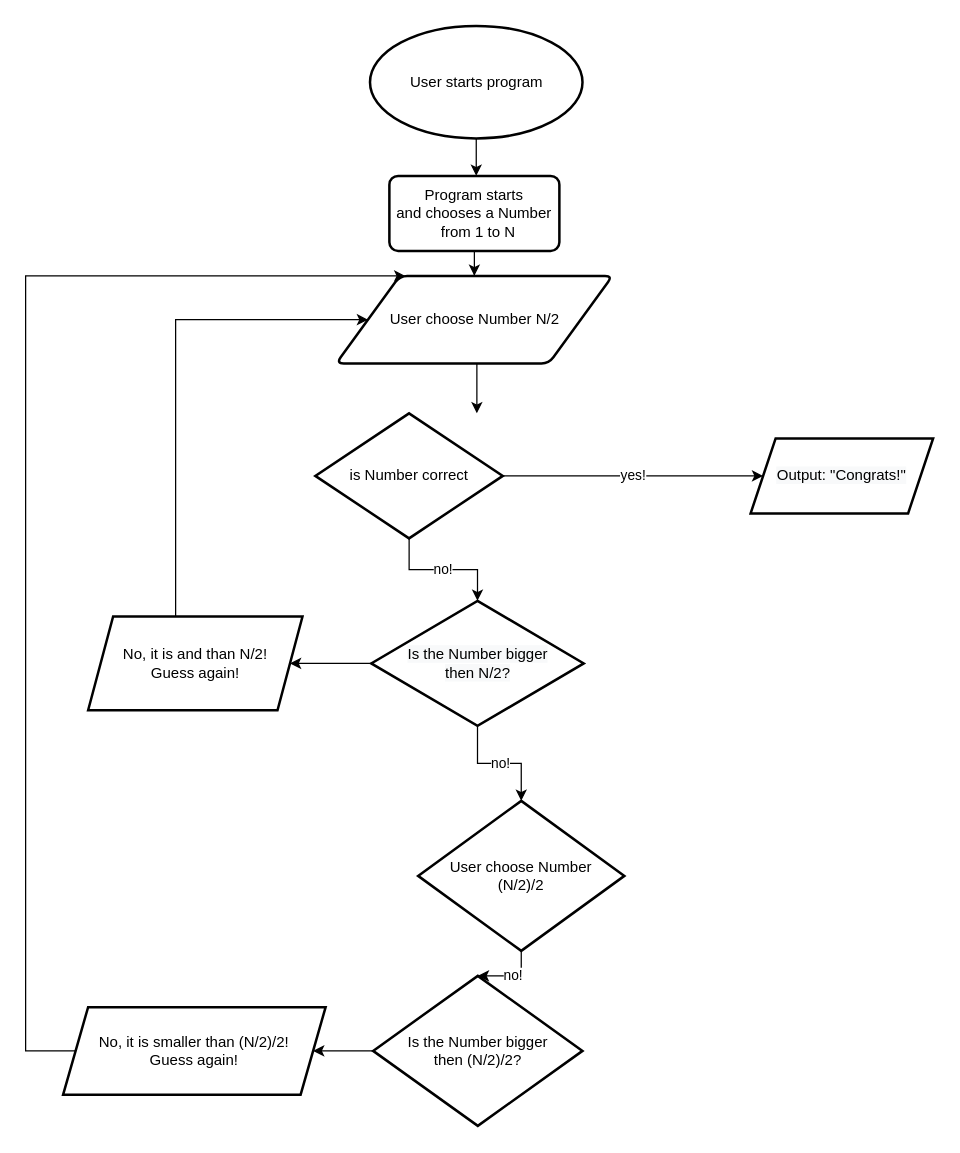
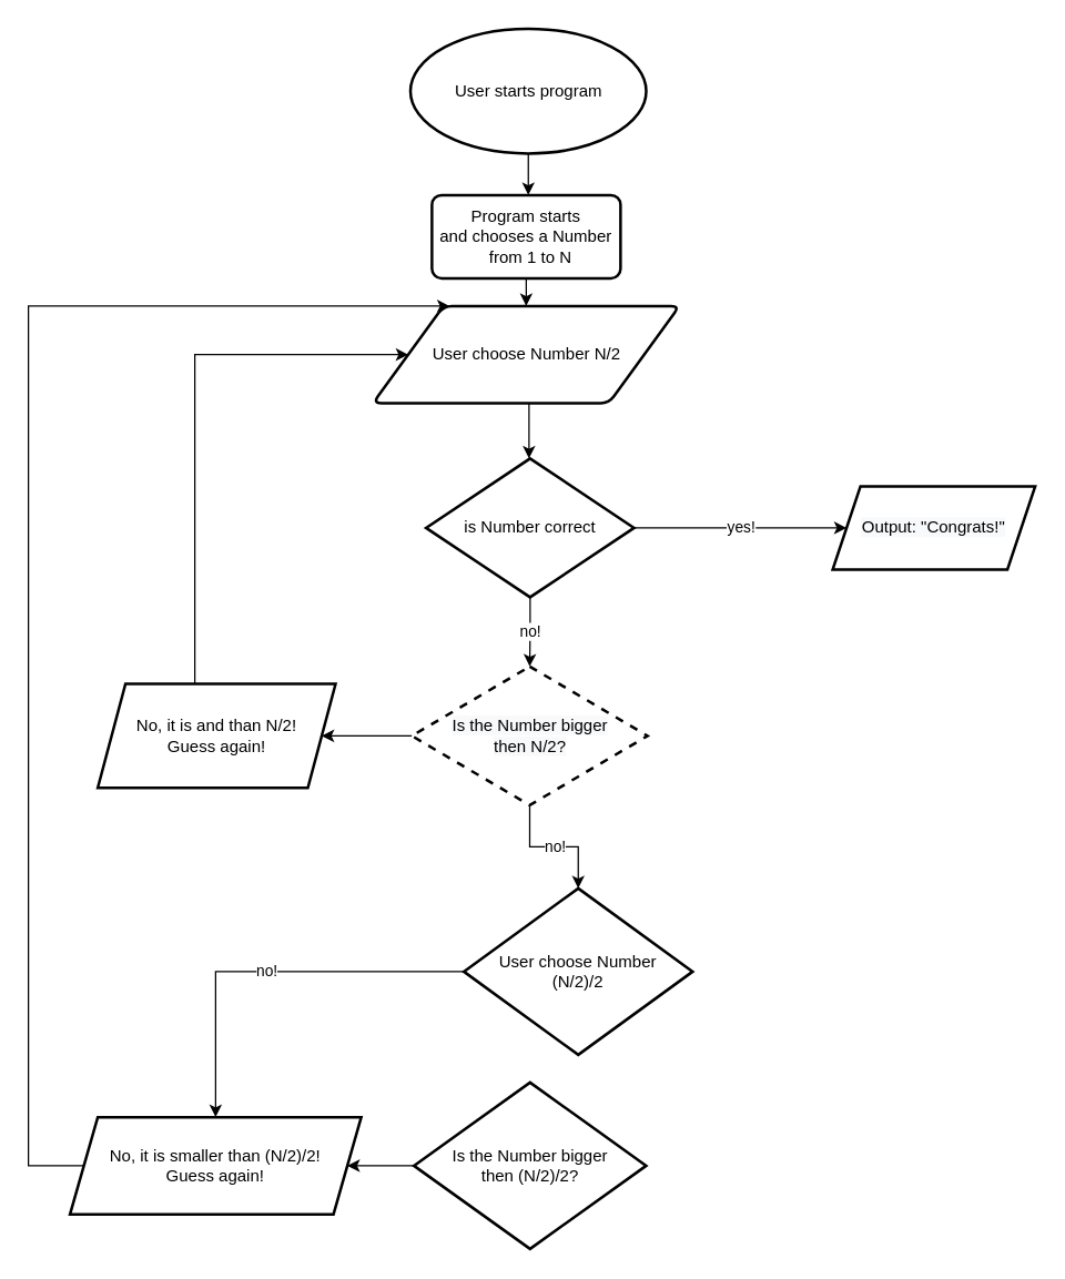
- <mxCell id="10" value="is Number correct" style="strokeWidth=2;html=1;shape=mxgraph.flowchart.decision;whiteSpace=wrap;" vertex="1" parent="1"><mxGeometry x="251.75" y="330" width="150" height="100" as="geometry" /></mxCell>
+ <mxCell id="10" value="is Number correct" style="strokeWidth=2;html=1;shape=mxgraph.flowchart.decision;whiteSpace=wrap;" vertex="1" parent="1"><mxGeometry x="306.75" y="330" width="150" height="100" as="geometry" /></mxCell>
- <mxCell id="14" value="&#10;&#10;&lt;span style=&quot;color: rgb(0, 0, 0); font-family: helvetica; font-size: 12px; font-style: normal; font-weight: 400; letter-spacing: normal; text-align: center; text-indent: 0px; text-transform: none; word-spacing: 0px; background-color: rgb(248, 249, 250); display: inline; float: none;&quot;&gt;Is the Number bigger&lt;/span&gt;&lt;br style=&quot;color: rgb(0, 0, 0); font-family: helvetica; font-size: 12px; font-style: normal; font-weight: 400; letter-spacing: normal; text-align: center; text-indent: 0px; text-transform: none; word-spacing: 0px; background-color: rgb(248, 249, 250);&quot;&gt;&lt;span style=&quot;color: rgb(0, 0, 0); font-family: helvetica; font-size: 12px; font-style: normal; font-weight: 400; letter-spacing: normal; text-align: center; text-indent: 0px; text-transform: none; word-spacing: 0px; background-color: rgb(248, 249, 250); display: inline; float: none;&quot;&gt;then N/2?&lt;/span&gt;&#10;&#10;" style="rhombus;whiteSpace=wrap;html=1;strokeWidth=2;" vertex="1" parent="1"><mxGeometry x="296.5" y="480" width="170" height="100" as="geometry" /></mxCell>
+ <mxCell id="14" value="&#10;&#10;&lt;span style=&quot;color: rgb(0, 0, 0); font-family: helvetica; font-size: 12px; font-style: normal; font-weight: 400; letter-spacing: normal; text-align: center; text-indent: 0px; text-transform: none; word-spacing: 0px; background-color: rgb(248, 249, 250); display: inline; float: none;&quot;&gt;Is the Number bigger&lt;/span&gt;&lt;br style=&quot;color: rgb(0, 0, 0); font-family: helvetica; font-size: 12px; font-style: normal; font-weight: 400; letter-spacing: normal; text-align: center; text-indent: 0px; text-transform: none; word-spacing: 0px; background-color: rgb(248, 249, 250);&quot;&gt;&lt;span style=&quot;color: rgb(0, 0, 0); font-family: helvetica; font-size: 12px; font-style: normal; font-weight: 400; letter-spacing: normal; text-align: center; text-indent: 0px; text-transform: none; word-spacing: 0px; background-color: rgb(248, 249, 250); display: inline; float: none;&quot;&gt;then N/2?&lt;/span&gt;&#10;&#10;" style="rhombus;whiteSpace=wrap;html=1;strokeWidth=2;dashed=1;" vertex="1" parent="1"><mxGeometry x="296.5" y="480" width="170" height="100" as="geometry" /></mxCell>
- <mxCell id="15" value="no!" style="edgeStyle=orthogonalEdgeStyle;rounded=0;orthogonalLoop=1;jettySize=auto;html=1;" edge="1" parent="1" source="16" target="18"><mxGeometry relative="1" as="geometry" /></mxCell>
+ <mxCell id="15" value="no!" style="edgeStyle=orthogonalEdgeStyle;rounded=0;orthogonalLoop=1;jettySize=auto;html=1;" edge="1" parent="1" source="16" target="22"><mxGeometry relative="1" as="geometry" /></mxCell>
